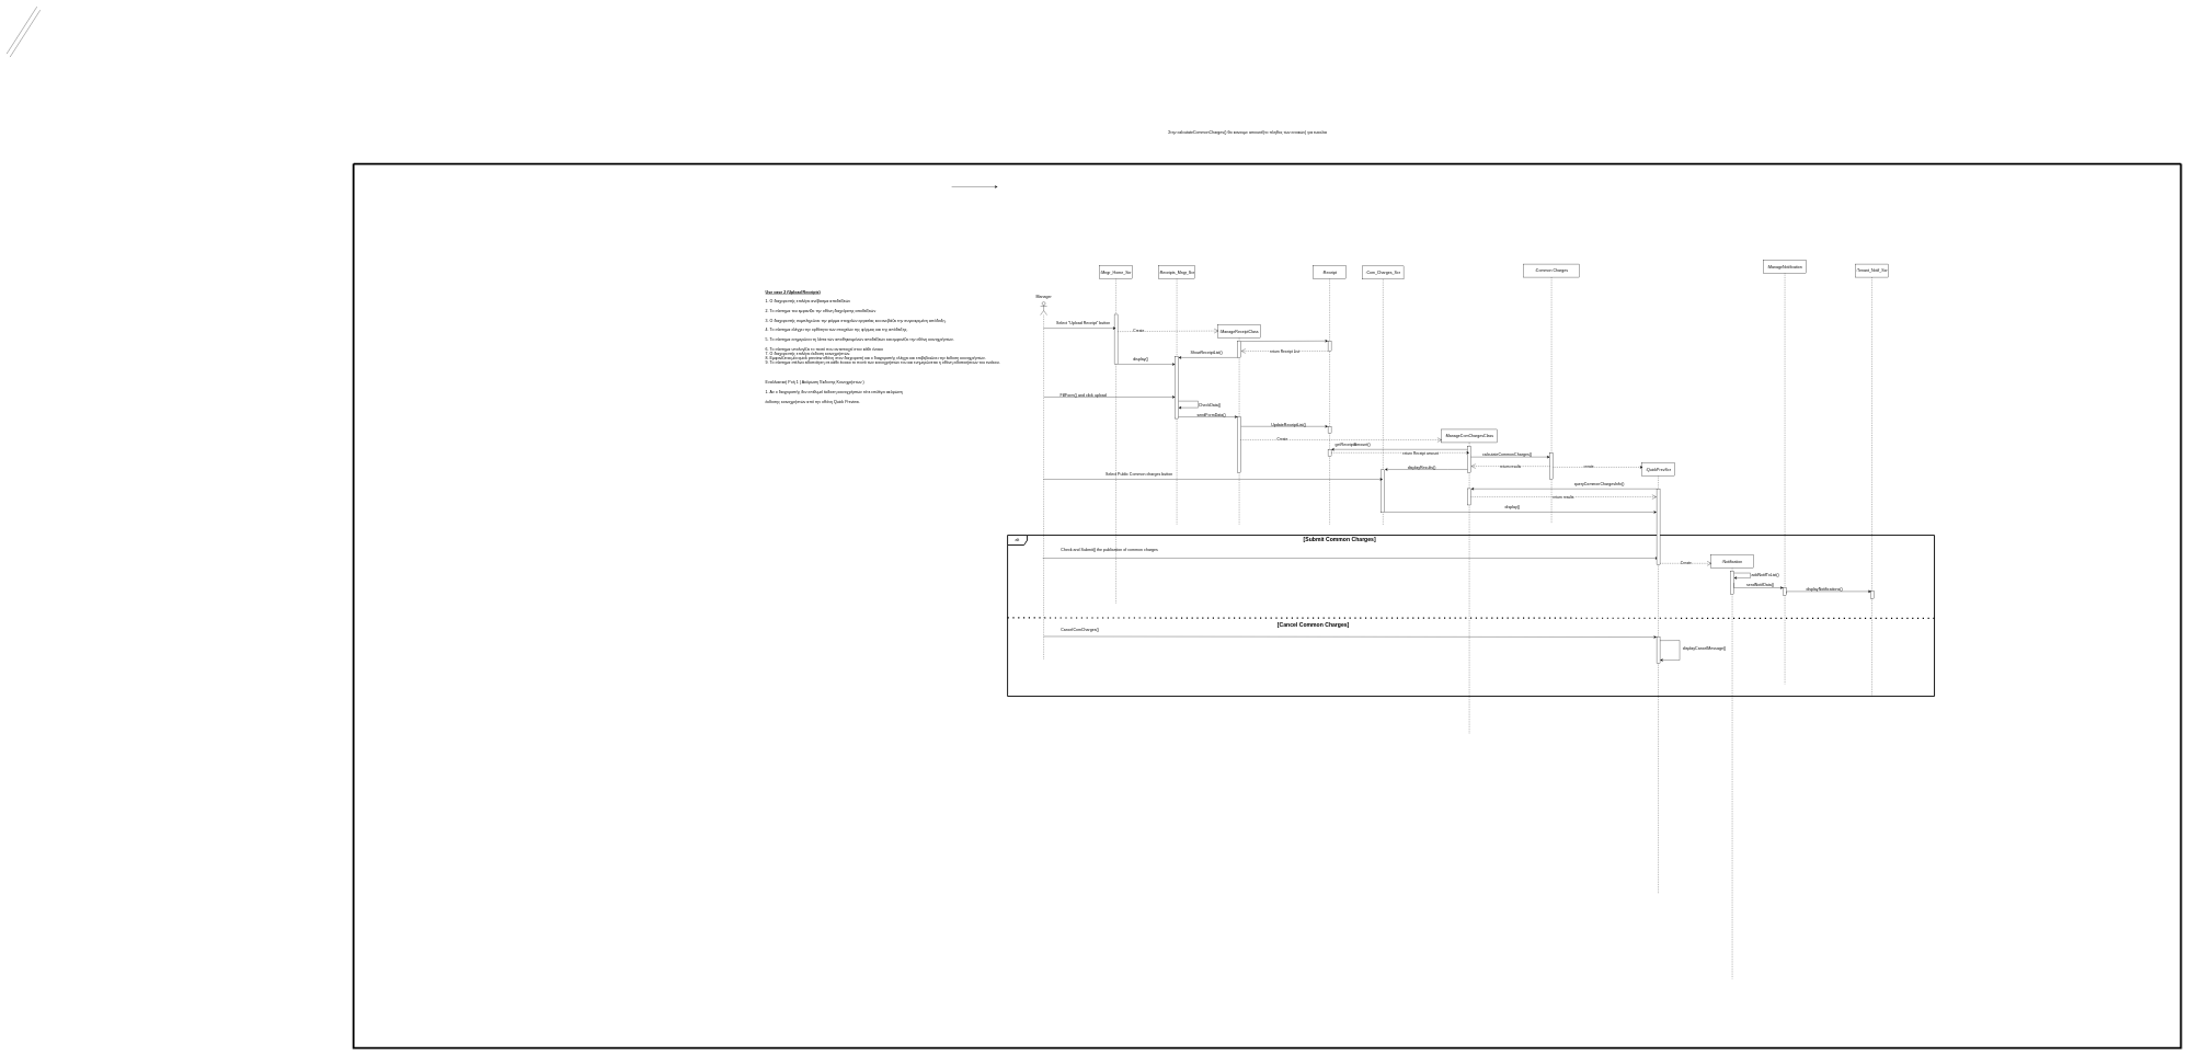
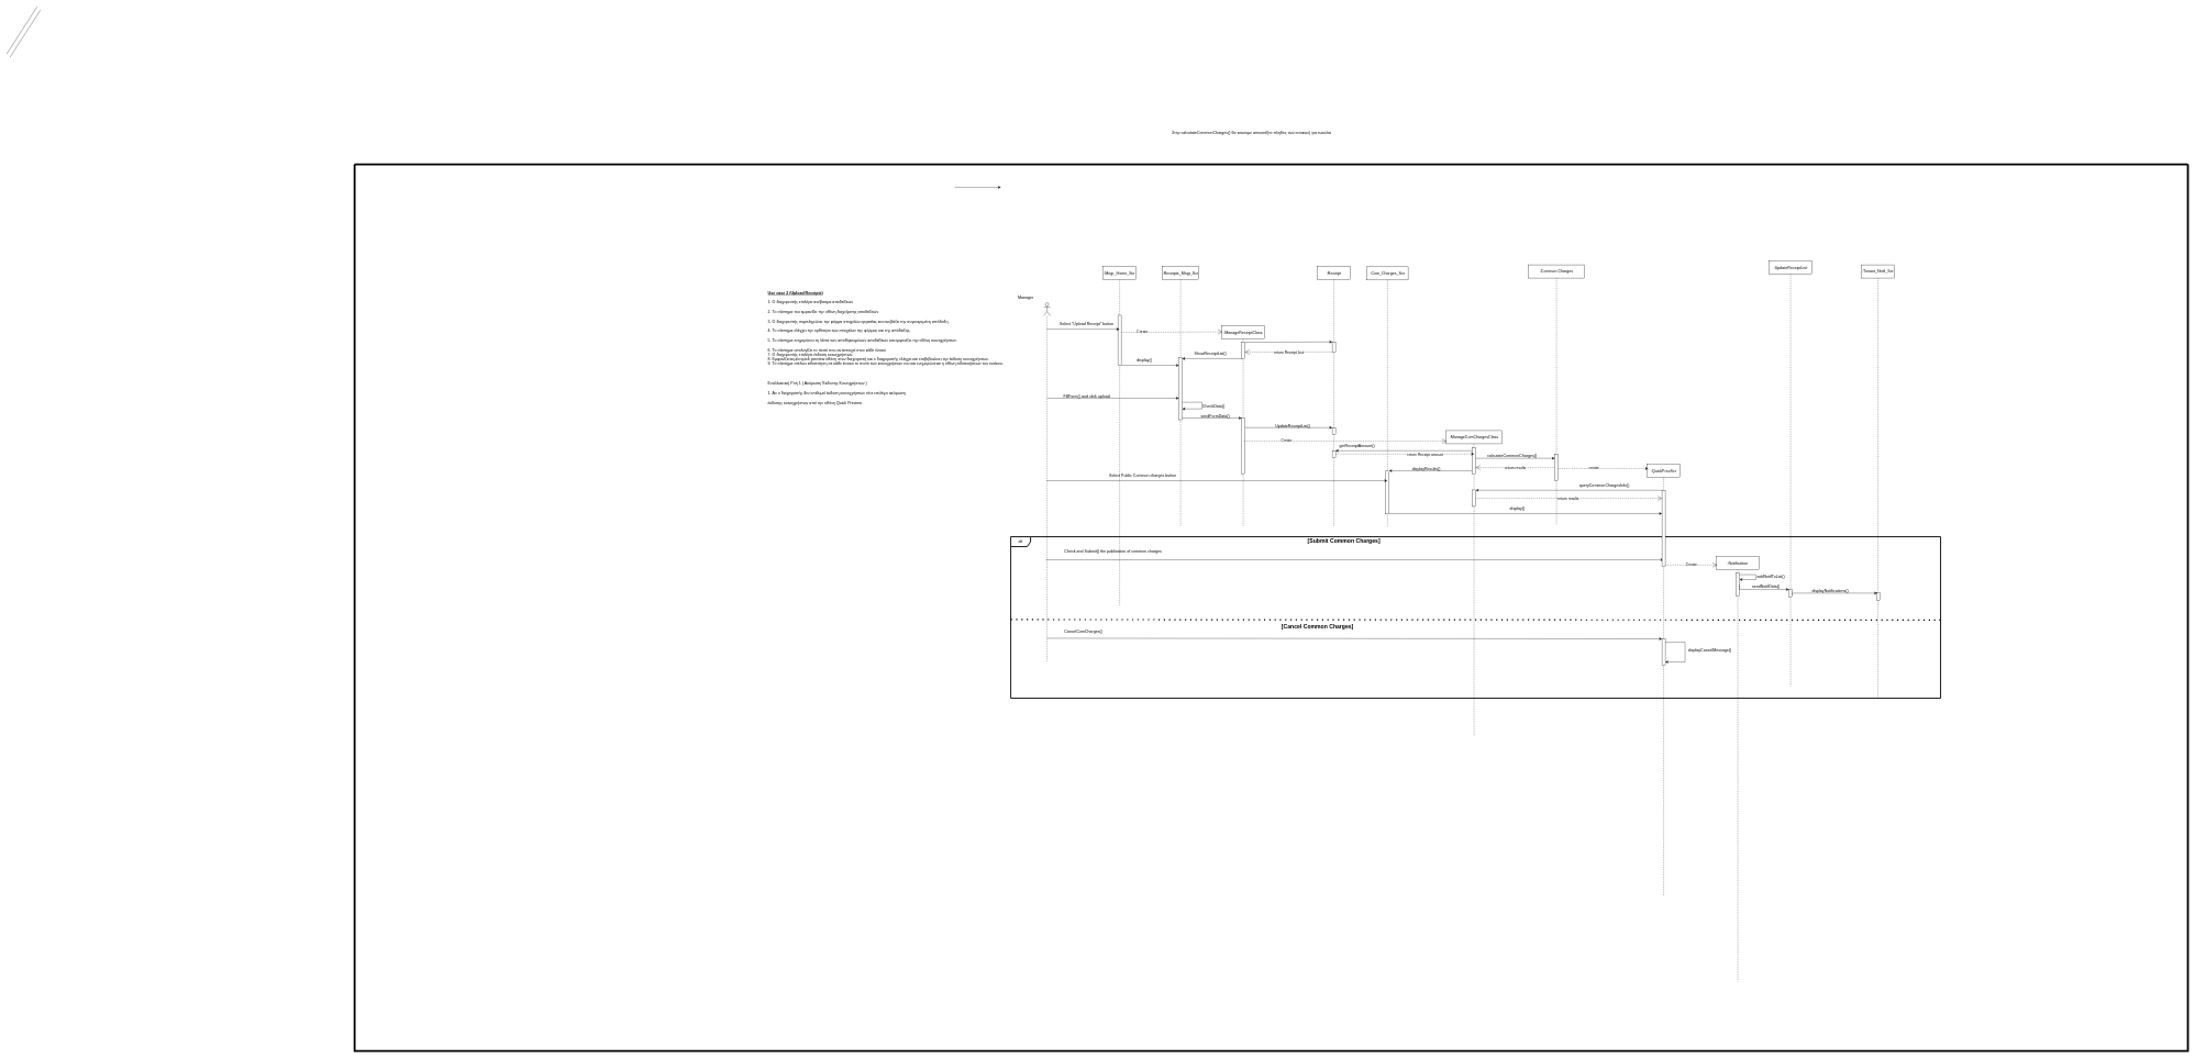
- <mxCell id="22" value=":&lt;span style=&quot;text-wrap-mode: nowrap;&quot;&gt;ManageNotification&lt;/span&gt;" style="shape=umlLifeline;perimeter=lifelinePerimeter;whiteSpace=wrap;html=1;container=1;dropTarget=0;collapsible=0;recursiveResize=0;outlineConnect=0;portConstraint=eastwest;newEdgeStyle={&quot;curved&quot;:0,&quot;rounded&quot;:0};" parent="2" vertex="1"><mxGeometry x="4290" y="293" width="130" height="1290" as="geometry" /></mxCell>
+ <mxCell id="22" value=":&lt;span style=&quot;text-wrap-mode: nowrap;&quot;&gt;UpdateReceiptList&lt;/span&gt;" style="shape=umlLifeline;perimeter=lifelinePerimeter;whiteSpace=wrap;html=1;container=1;dropTarget=0;collapsible=0;recursiveResize=0;outlineConnect=0;portConstraint=eastwest;newEdgeStyle={&quot;curved&quot;:0,&quot;rounded&quot;:0};" parent="2" vertex="1"><mxGeometry x="4290" y="293" width="130" height="1290" as="geometry" /></mxCell>
- <mxCell id="13" value="Manager" style="text;html=1;align=center;verticalAlign=middle;resizable=0;points=[];autosize=1;strokeColor=none;fillColor=none;" parent="2" vertex="1"><mxGeometry x="2065" y="390" width="70" height="30" as="geometry" /></mxCell>
+ <mxCell id="13" value="Manager" style="text;html=1;align=center;verticalAlign=middle;resizable=0;points=[];autosize=1;strokeColor=none;fillColor=none;" parent="2" vertex="1"><mxGeometry x="2000" y="390" width="70" height="30" as="geometry" /></mxCell>
